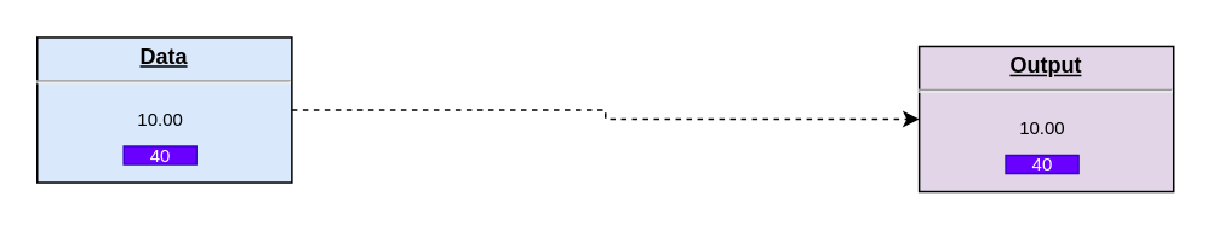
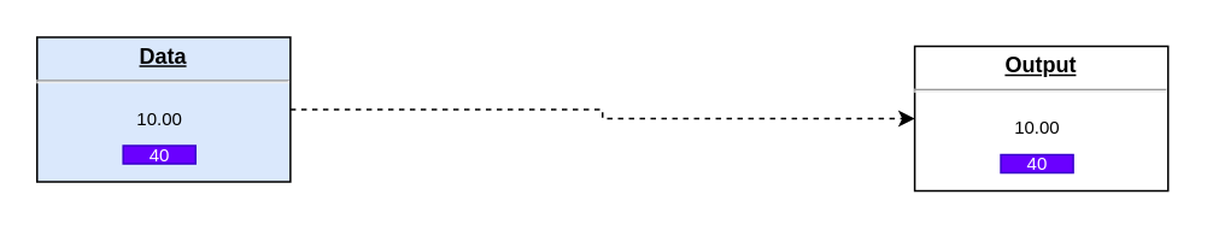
- <mxCell id="7" value="&lt;p style=&quot;text-align: center ; margin: 4px 0px 0px ; text-decoration: underline&quot;&gt;&lt;b&gt;Output&lt;/b&gt;&lt;/p&gt;&lt;hr&gt;&lt;p style=&quot;text-align: center ; margin: 0px 0px 0px 8px&quot;&gt;&lt;br&gt;&lt;/p&gt;" style="verticalAlign=top;align=left;overflow=fill;fontSize=12;fontFamily=Helvetica;html=1;fillColor=#e1d5e7;" parent="6" vertex="1"><mxGeometry width="140" height="80" as="geometry" /></mxCell>
+ <mxCell id="7" value="&lt;p style=&quot;text-align: center ; margin: 4px 0px 0px ; text-decoration: underline&quot;&gt;&lt;b&gt;Output&lt;/b&gt;&lt;/p&gt;&lt;hr&gt;&lt;p style=&quot;text-align: center ; margin: 0px 0px 0px 8px&quot;&gt;&lt;br&gt;&lt;/p&gt;" style="verticalAlign=top;align=left;overflow=fill;fontSize=12;fontFamily=Helvetica;html=1;" parent="6" vertex="1"><mxGeometry width="140" height="80" as="geometry" /></mxCell>
